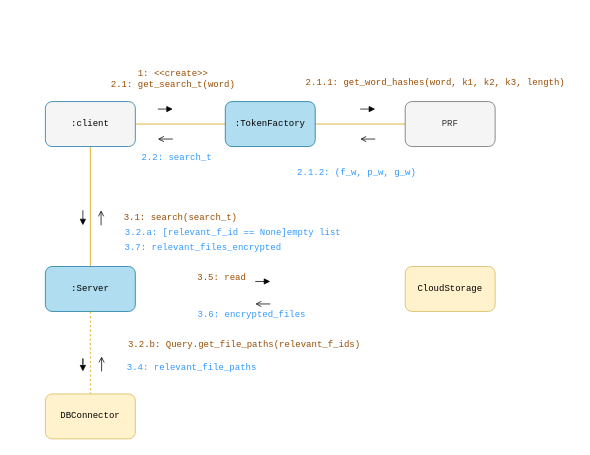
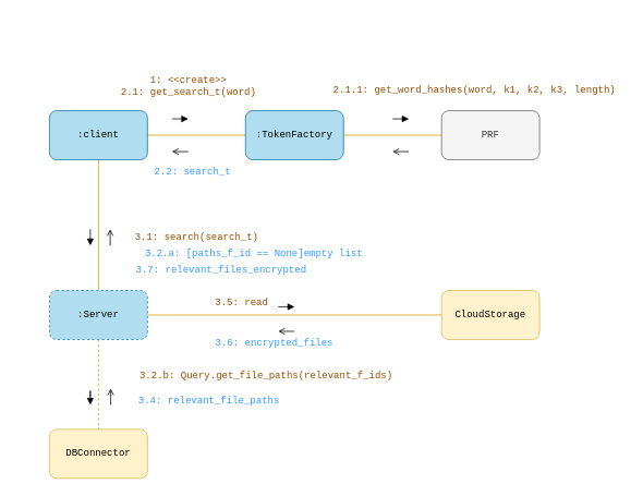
- <mxCell id="4" value=":client" style="rounded=1;whiteSpace=wrap;html=1;fontFamily=Courier New;fillColor=#f5f5f5;strokeColor=#10739e;" parent="1" vertex="1"><mxGeometry x="60" y="135" width="120" height="60" as="geometry" /></mxCell>
+ <mxCell id="4" value=":client" style="rounded=1;whiteSpace=wrap;html=1;fontFamily=Courier New;fillColor=#b1ddf0;strokeColor=#10739e;" parent="1" vertex="1"><mxGeometry x="60" y="135" width="120" height="60" as="geometry" /></mxCell>
- <mxCell id="16" value="&lt;font color=&quot;#3399ff&quot;&gt;2.1.2: (f_w, p_w, g_w)&lt;/font&gt;" style="text;html=1;align=center;verticalAlign=middle;resizable=0;points=[];autosize=1;strokeColor=none;fillColor=none;fontFamily=Courier New;" parent="1" vertex="1"><mxGeometry x="385" y="215" width="180" height="30" as="geometry" /></mxCell>
- <mxCell id="34" value="&lt;font color=&quot;#3399ff&quot;&gt;3.2.a: [relevant_f_id == None]empty list&lt;/font&gt;" style="text;html=1;align=center;verticalAlign=middle;resizable=0;points=[];autosize=1;strokeColor=none;fillColor=none;fontFamily=Courier New;" vertex="1" parent="1"><mxGeometry x="155" y="295" width="310" height="30" as="geometry" /></mxCell>
+ <mxCell id="34" value="&lt;font color=&quot;#3399ff&quot;&gt;3.2.a: [paths_f_id == None]empty list&lt;/font&gt;" style="text;html=1;align=center;verticalAlign=middle;resizable=0;points=[];autosize=1;strokeColor=none;fillColor=none;fontFamily=Courier New;" vertex="1" parent="1"><mxGeometry x="155" y="295" width="310" height="30" as="geometry" /></mxCell>
- <mxCell id="9" value=":Server" style="whiteSpace=wrap;html=1;rounded=1;fontFamily=Courier New;fillColor=#b1ddf0;strokeColor=#10739e;" parent="1" vertex="1"><mxGeometry x="60" y="355" width="120" height="60" as="geometry" /></mxCell>
+ <mxCell id="9" value=":Server" style="whiteSpace=wrap;html=1;rounded=1;fontFamily=Courier New;fillColor=#b1ddf0;strokeColor=#10739e;dashed=1;" parent="1" vertex="1"><mxGeometry x="60" y="355" width="120" height="60" as="geometry" /></mxCell>
+ <mxCell id="8" style="edgeStyle=orthogonalEdgeStyle;rounded=0;orthogonalLoop=1;jettySize=auto;html=1;exitX=1;exitY=0.5;exitDx=0;exitDy=0;entryX=0;entryY=0.5;entryDx=0;entryDy=0;strokeColor=#D79B00;endArrow=none;endFill=0;" edge="1" parent="1" source="9" target="29"><mxGeometry relative="1" as="geometry" /></mxCell>
